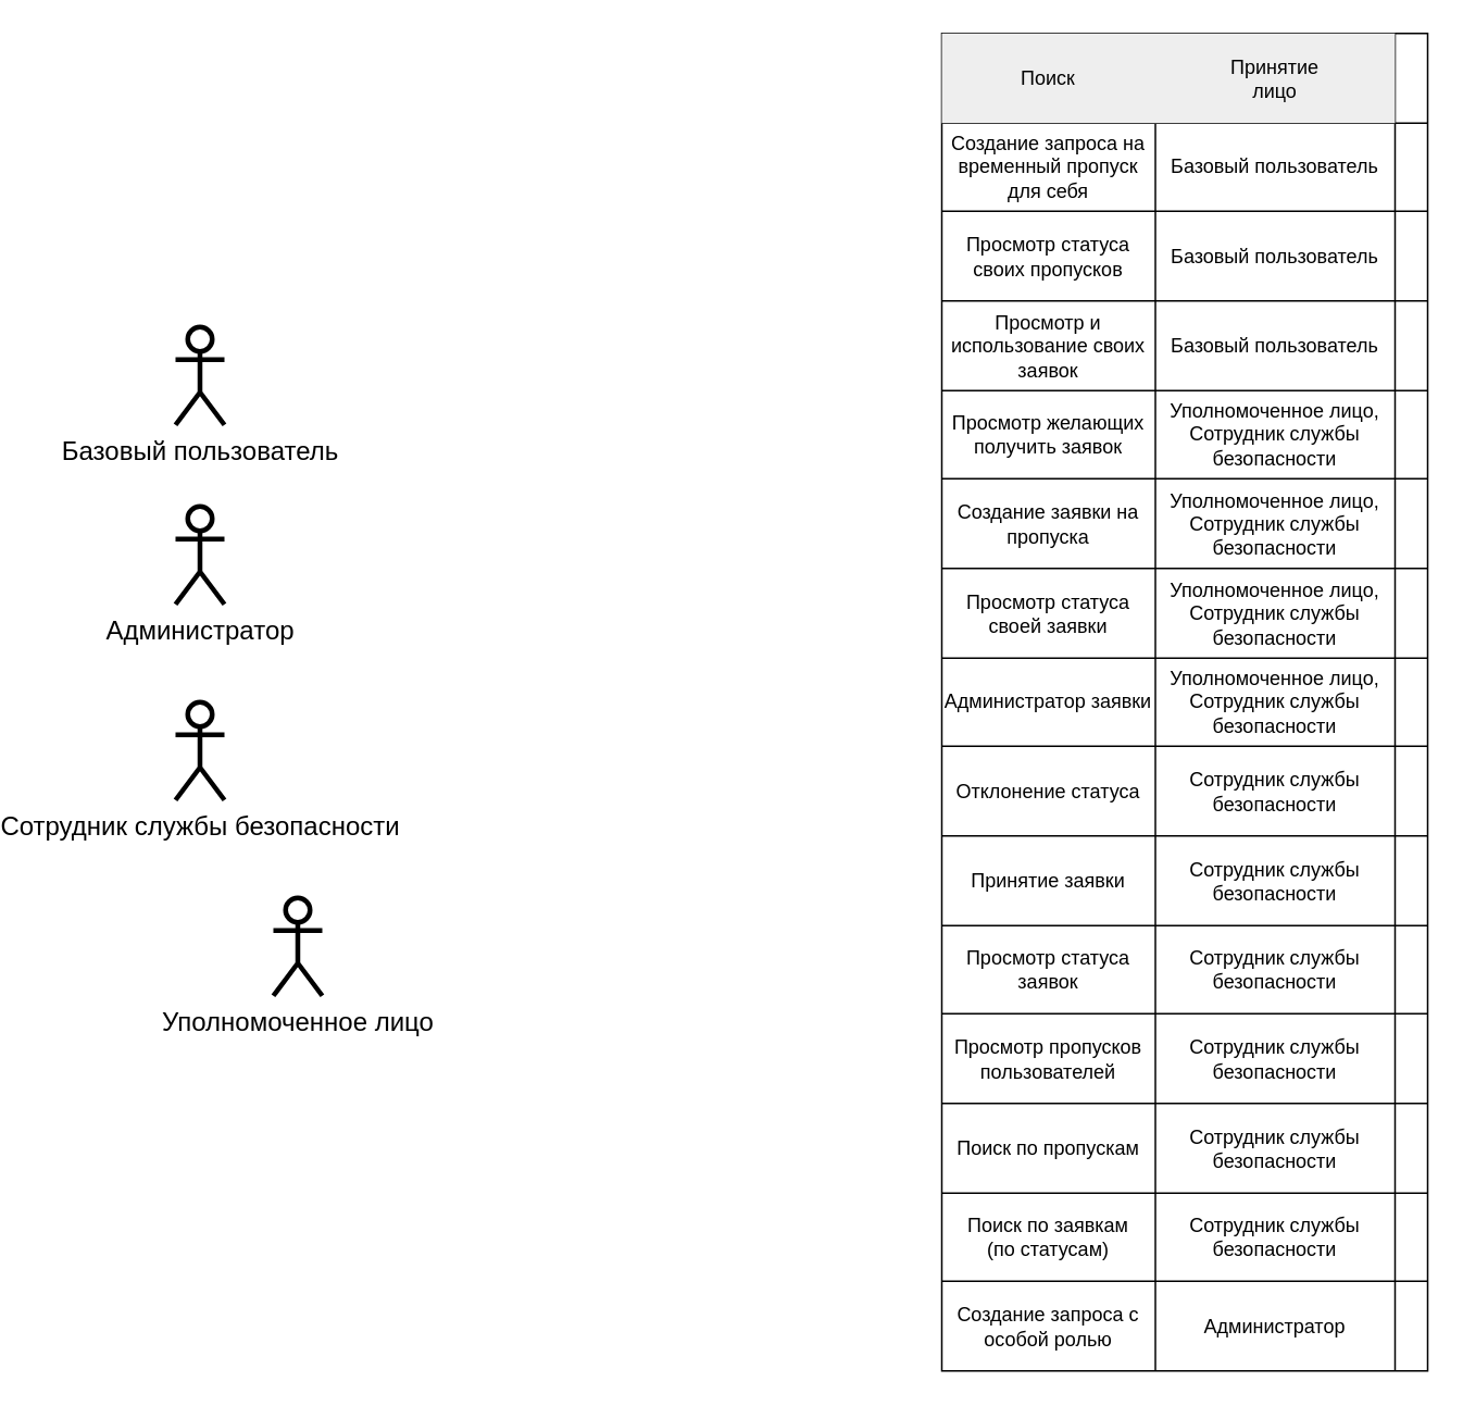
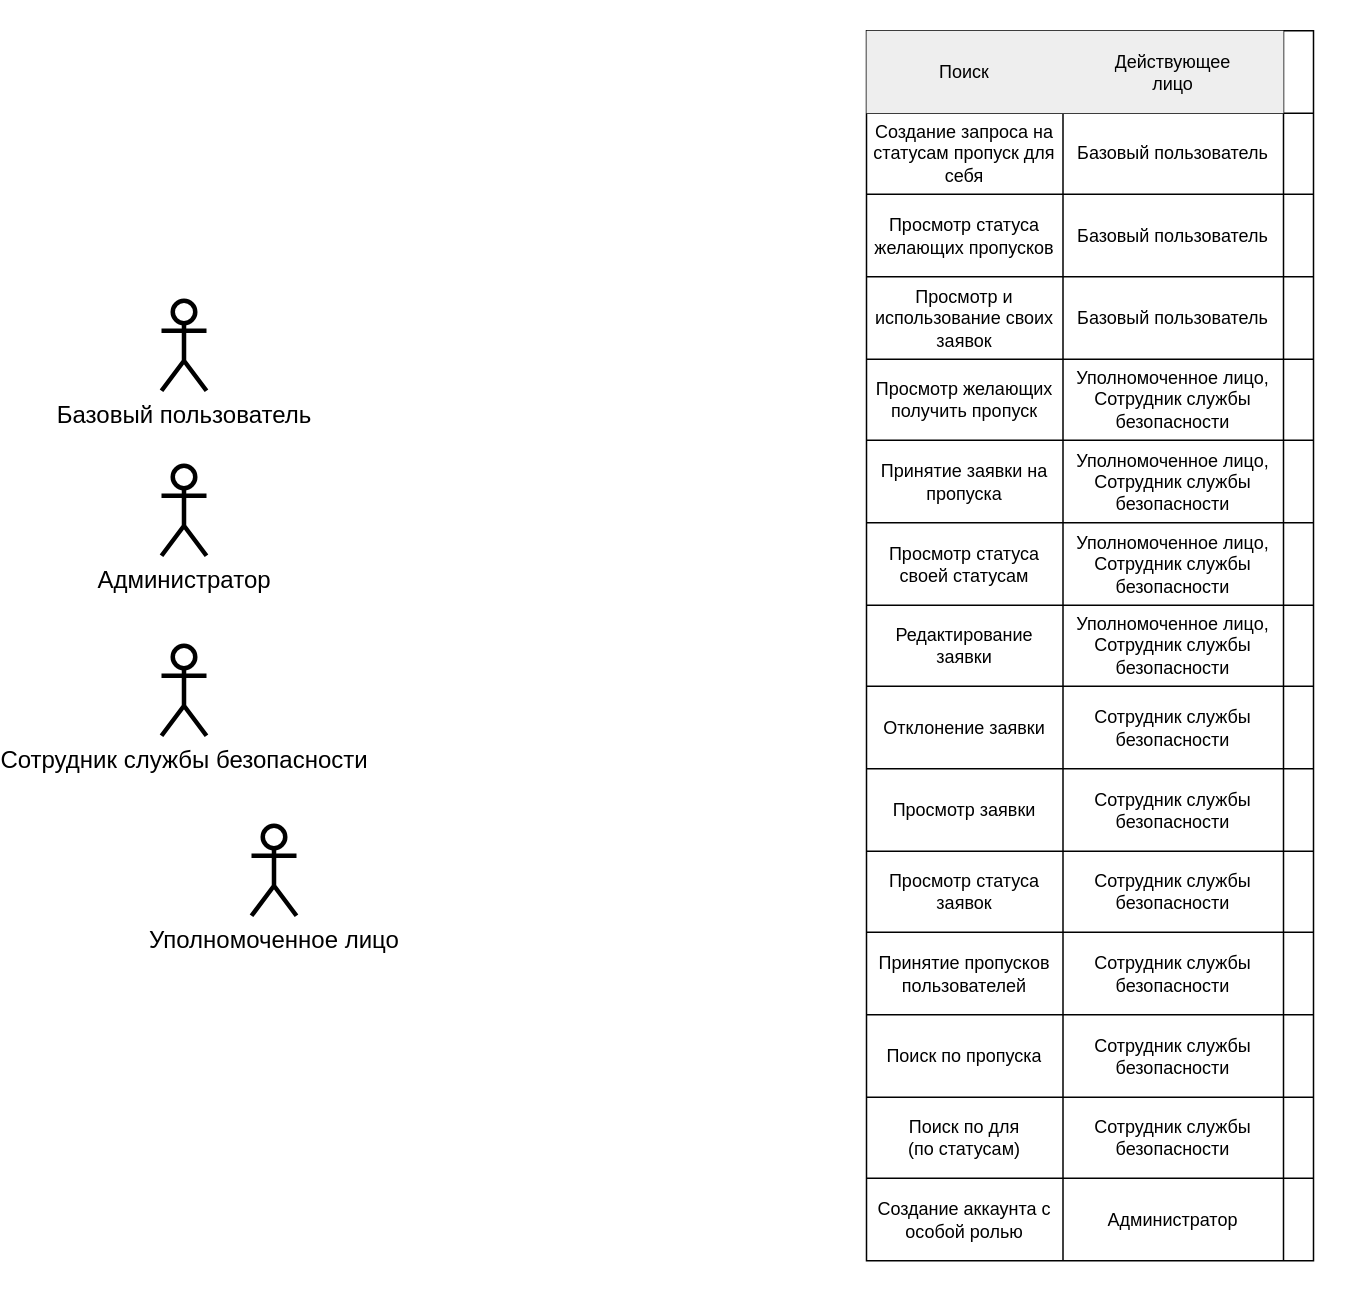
- <mxCell id="7" value="Принятие&lt;br&gt;лицо" style="shape=partialRectangle;html=1;whiteSpace=wrap;connectable=0;fillColor=#eeeeee;top=0;left=0;bottom=0;right=0;overflow=hidden;strokeColor=#36393d;" vertex="1" parent="5"><mxGeometry x="131" width="147" height="55" as="geometry"><mxRectangle width="147" height="55" as="alternateBounds" /></mxGeometry></mxCell>
+ <mxCell id="7" value="Действующее&lt;br&gt;лицо" style="shape=partialRectangle;html=1;whiteSpace=wrap;connectable=0;fillColor=#eeeeee;top=0;left=0;bottom=0;right=0;overflow=hidden;strokeColor=#36393d;" vertex="1" parent="5"><mxGeometry x="131" width="147" height="55" as="geometry"><mxRectangle width="147" height="55" as="alternateBounds" /></mxGeometry></mxCell>
- <mxCell id="10" value="Создание запроса на временный пропуск для себя" style="shape=partialRectangle;html=1;whiteSpace=wrap;connectable=0;fillColor=none;top=0;left=0;bottom=0;right=0;overflow=hidden;" vertex="1" parent="9"><mxGeometry width="131" height="54" as="geometry"><mxRectangle width="131" height="54" as="alternateBounds" /></mxGeometry></mxCell>
+ <mxCell id="10" value="Создание запроса на статусам пропуск для себя" style="shape=partialRectangle;html=1;whiteSpace=wrap;connectable=0;fillColor=none;top=0;left=0;bottom=0;right=0;overflow=hidden;" vertex="1" parent="9"><mxGeometry width="131" height="54" as="geometry"><mxRectangle width="131" height="54" as="alternateBounds" /></mxGeometry></mxCell>
- <mxCell id="14" value="Просмотр статуса своих пропусков" style="shape=partialRectangle;html=1;whiteSpace=wrap;connectable=0;fillColor=none;top=0;left=0;bottom=0;right=0;overflow=hidden;" vertex="1" parent="13"><mxGeometry width="131" height="55" as="geometry"><mxRectangle width="131" height="55" as="alternateBounds" /></mxGeometry></mxCell>
+ <mxCell id="14" value="Просмотр статуса желающих пропусков" style="shape=partialRectangle;html=1;whiteSpace=wrap;connectable=0;fillColor=none;top=0;left=0;bottom=0;right=0;overflow=hidden;" vertex="1" parent="13"><mxGeometry width="131" height="55" as="geometry"><mxRectangle width="131" height="55" as="alternateBounds" /></mxGeometry></mxCell>
- <mxCell id="22" value="Просмотр желающих получить заявок" style="shape=partialRectangle;html=1;whiteSpace=wrap;connectable=0;fillColor=none;top=0;left=0;bottom=0;right=0;overflow=hidden;" vertex="1" parent="21"><mxGeometry width="131" height="54" as="geometry"><mxRectangle width="131" height="54" as="alternateBounds" /></mxGeometry></mxCell>
+ <mxCell id="22" value="Просмотр желающих получить пропуск" style="shape=partialRectangle;html=1;whiteSpace=wrap;connectable=0;fillColor=none;top=0;left=0;bottom=0;right=0;overflow=hidden;" vertex="1" parent="21"><mxGeometry width="131" height="54" as="geometry"><mxRectangle width="131" height="54" as="alternateBounds" /></mxGeometry></mxCell>
- <mxCell id="26" value="Создание заявки на пропуска" style="shape=partialRectangle;html=1;whiteSpace=wrap;connectable=0;fillColor=none;top=0;left=0;bottom=0;right=0;overflow=hidden;" vertex="1" parent="25"><mxGeometry width="131" height="55" as="geometry"><mxRectangle width="131" height="55" as="alternateBounds" /></mxGeometry></mxCell>
+ <mxCell id="26" value="Принятие заявки на пропуска" style="shape=partialRectangle;html=1;whiteSpace=wrap;connectable=0;fillColor=none;top=0;left=0;bottom=0;right=0;overflow=hidden;" vertex="1" parent="25"><mxGeometry width="131" height="55" as="geometry"><mxRectangle width="131" height="55" as="alternateBounds" /></mxGeometry></mxCell>
- <mxCell id="30" value="Просмотр статуса своей заявки" style="shape=partialRectangle;html=1;whiteSpace=wrap;connectable=0;fillColor=none;top=0;left=0;bottom=0;right=0;overflow=hidden;" vertex="1" parent="29"><mxGeometry width="131" height="55" as="geometry"><mxRectangle width="131" height="55" as="alternateBounds" /></mxGeometry></mxCell>
+ <mxCell id="30" value="Просмотр статуса своей статусам" style="shape=partialRectangle;html=1;whiteSpace=wrap;connectable=0;fillColor=none;top=0;left=0;bottom=0;right=0;overflow=hidden;" vertex="1" parent="29"><mxGeometry width="131" height="55" as="geometry"><mxRectangle width="131" height="55" as="alternateBounds" /></mxGeometry></mxCell>
- <mxCell id="34" value="Администратор заявки" style="shape=partialRectangle;html=1;whiteSpace=wrap;connectable=0;fillColor=none;top=0;left=0;bottom=0;right=0;overflow=hidden;" vertex="1" parent="33"><mxGeometry width="131" height="54" as="geometry"><mxRectangle width="131" height="54" as="alternateBounds" /></mxGeometry></mxCell>
+ <mxCell id="34" value="Редактирование заявки" style="shape=partialRectangle;html=1;whiteSpace=wrap;connectable=0;fillColor=none;top=0;left=0;bottom=0;right=0;overflow=hidden;" vertex="1" parent="33"><mxGeometry width="131" height="54" as="geometry"><mxRectangle width="131" height="54" as="alternateBounds" /></mxGeometry></mxCell>
- <mxCell id="38" value="Отклонение статуса" style="shape=partialRectangle;html=1;whiteSpace=wrap;connectable=0;fillColor=none;top=0;left=0;bottom=0;right=0;overflow=hidden;" vertex="1" parent="37"><mxGeometry width="131" height="55" as="geometry"><mxRectangle width="131" height="55" as="alternateBounds" /></mxGeometry></mxCell>
+ <mxCell id="38" value="Отклонение заявки" style="shape=partialRectangle;html=1;whiteSpace=wrap;connectable=0;fillColor=none;top=0;left=0;bottom=0;right=0;overflow=hidden;" vertex="1" parent="37"><mxGeometry width="131" height="55" as="geometry"><mxRectangle width="131" height="55" as="alternateBounds" /></mxGeometry></mxCell>
- <mxCell id="42" value="Принятие заявки" style="shape=partialRectangle;html=1;whiteSpace=wrap;connectable=0;fillColor=none;top=0;left=0;bottom=0;right=0;overflow=hidden;" vertex="1" parent="41"><mxGeometry width="131" height="55" as="geometry"><mxRectangle width="131" height="55" as="alternateBounds" /></mxGeometry></mxCell>
+ <mxCell id="42" value="Просмотр заявки" style="shape=partialRectangle;html=1;whiteSpace=wrap;connectable=0;fillColor=none;top=0;left=0;bottom=0;right=0;overflow=hidden;" vertex="1" parent="41"><mxGeometry width="131" height="55" as="geometry"><mxRectangle width="131" height="55" as="alternateBounds" /></mxGeometry></mxCell>
- <mxCell id="50" value="Просмотр пропусков пользователей" style="shape=partialRectangle;html=1;whiteSpace=wrap;connectable=0;fillColor=none;top=0;left=0;bottom=0;right=0;overflow=hidden;" vertex="1" parent="49"><mxGeometry width="131" height="55" as="geometry"><mxRectangle width="131" height="55" as="alternateBounds" /></mxGeometry></mxCell>
+ <mxCell id="50" value="Принятие пропусков пользователей" style="shape=partialRectangle;html=1;whiteSpace=wrap;connectable=0;fillColor=none;top=0;left=0;bottom=0;right=0;overflow=hidden;" vertex="1" parent="49"><mxGeometry width="131" height="55" as="geometry"><mxRectangle width="131" height="55" as="alternateBounds" /></mxGeometry></mxCell>
- <mxCell id="54" value="Поиск по пропускам" style="shape=partialRectangle;html=1;whiteSpace=wrap;connectable=0;fillColor=none;top=0;left=0;bottom=0;right=0;overflow=hidden;" vertex="1" parent="53"><mxGeometry width="131" height="55" as="geometry"><mxRectangle width="131" height="55" as="alternateBounds" /></mxGeometry></mxCell>
+ <mxCell id="54" value="Поиск по пропуска" style="shape=partialRectangle;html=1;whiteSpace=wrap;connectable=0;fillColor=none;top=0;left=0;bottom=0;right=0;overflow=hidden;" vertex="1" parent="53"><mxGeometry width="131" height="55" as="geometry"><mxRectangle width="131" height="55" as="alternateBounds" /></mxGeometry></mxCell>
- <mxCell id="58" value="Поиск по заявкам&lt;br&gt;(по статусам)" style="shape=partialRectangle;html=1;whiteSpace=wrap;connectable=0;fillColor=none;top=0;left=0;bottom=0;right=0;overflow=hidden;" vertex="1" parent="57"><mxGeometry width="131" height="54" as="geometry"><mxRectangle width="131" height="54" as="alternateBounds" /></mxGeometry></mxCell>
+ <mxCell id="58" value="Поиск по для&lt;br&gt;(по статусам)" style="shape=partialRectangle;html=1;whiteSpace=wrap;connectable=0;fillColor=none;top=0;left=0;bottom=0;right=0;overflow=hidden;" vertex="1" parent="57"><mxGeometry width="131" height="54" as="geometry"><mxRectangle width="131" height="54" as="alternateBounds" /></mxGeometry></mxCell>
- <mxCell id="62" value="Создание запроса с особой ролью" style="shape=partialRectangle;html=1;whiteSpace=wrap;connectable=0;fillColor=none;top=0;left=0;bottom=0;right=0;overflow=hidden;" vertex="1" parent="61"><mxGeometry width="131" height="55" as="geometry"><mxRectangle width="131" height="55" as="alternateBounds" /></mxGeometry></mxCell>
+ <mxCell id="62" value="Создание аккаунта с особой ролью" style="shape=partialRectangle;html=1;whiteSpace=wrap;connectable=0;fillColor=none;top=0;left=0;bottom=0;right=0;overflow=hidden;" vertex="1" parent="61"><mxGeometry width="131" height="55" as="geometry"><mxRectangle width="131" height="55" as="alternateBounds" /></mxGeometry></mxCell>
